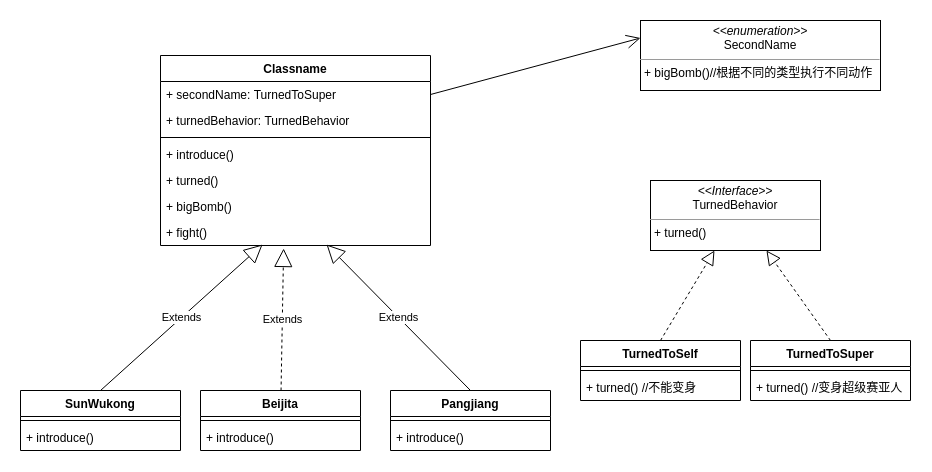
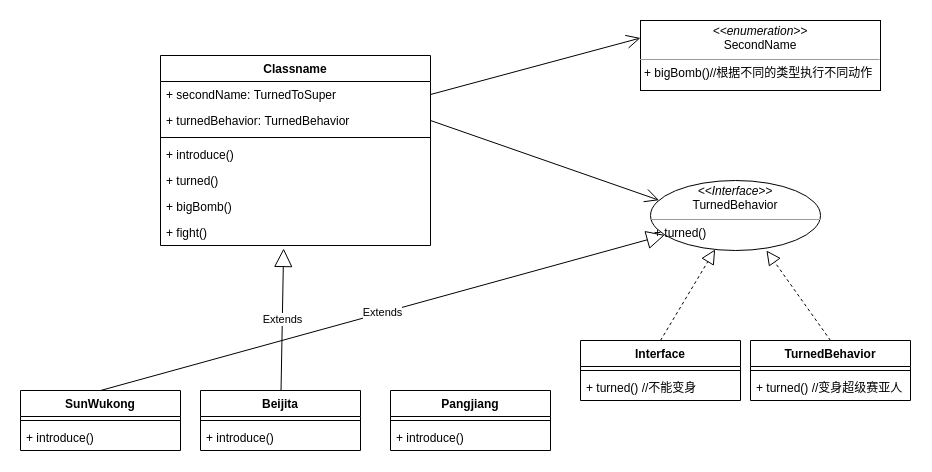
+ <mxCell id="10" value="" style="endArrow=open;endFill=1;endSize=12;html=1;entryX=0;entryY=0.25;entryDx=0;entryDy=0;exitX=1;exitY=0.5;exitDx=0;exitDy=0;" edge="1" parent="1" source="4" target="11"><mxGeometry width="160" relative="1" as="geometry"><mxPoint x="380" y="95" as="sourcePoint" /><mxPoint x="570" y="0" as="targetPoint" /></mxGeometry></mxCell>
- <mxCell id="11" value="&lt;p style=&quot;margin: 0px ; margin-top: 4px ; text-align: center&quot;&gt;&lt;i&gt;&amp;lt;&amp;lt;Interface&amp;gt;&amp;gt;&lt;/i&gt;&lt;br&gt;&lt;span style=&quot;text-align: left&quot;&gt;TurnedBehavior&lt;/span&gt;&lt;br&gt;&lt;/p&gt;&lt;hr size=&quot;1&quot;&gt;&lt;p style=&quot;margin: 0px ; margin-left: 4px&quot;&gt;+ turned()&lt;br&gt;&lt;br&gt;&lt;/p&gt;" style="verticalAlign=top;align=left;overflow=fill;fontSize=12;fontFamily=Helvetica;html=1;" vertex="1" parent="1"><mxGeometry x="650" y="180" width="170" height="70" as="geometry" /></mxCell>
+ <mxCell id="11" value="&lt;p style=&quot;margin: 0px ; margin-top: 4px ; text-align: center&quot;&gt;&lt;i&gt;&amp;lt;&amp;lt;Interface&amp;gt;&amp;gt;&lt;/i&gt;&lt;br&gt;&lt;span style=&quot;text-align: left&quot;&gt;TurnedBehavior&lt;/span&gt;&lt;br&gt;&lt;/p&gt;&lt;hr size=&quot;1&quot;&gt;&lt;p style=&quot;margin: 0px ; margin-left: 4px&quot;&gt;+ turned()&lt;br&gt;&lt;br&gt;&lt;/p&gt;" style="ellipse;verticalAlign=top;align=left;overflow=fill;fontSize=12;fontFamily=Helvetica;html=1;" vertex="1" parent="1"><mxGeometry x="650" y="180" width="170" height="70" as="geometry" /></mxCell>
- <mxCell id="31" value="Extends" style="endArrow=block;endSize=16;endFill=0;html=1;exitX=0.5;exitY=0;exitDx=0;exitDy=0;entryX=0.378;entryY=0.962;entryDx=0;entryDy=0;entryPerimeter=0;" edge="1" parent="1" source="22" target="9"><mxGeometry width="160" relative="1" as="geometry"><mxPoint x="80" y="330" as="sourcePoint" /><mxPoint x="240" y="330" as="targetPoint" /></mxGeometry></mxCell>
+ <mxCell id="31" value="Extends" style="endArrow=block;endSize=16;endFill=0;html=1;exitX=0.5;exitY=0;exitDx=0;exitDy=0;" edge="1" parent="1" source="22" target="11"><mxGeometry width="160" relative="1" as="geometry"><mxPoint x="80" y="330" as="sourcePoint" /><mxPoint x="240" y="330" as="targetPoint" /></mxGeometry></mxCell>
- <mxCell id="33" value="Extends" style="endArrow=block;endSize=16;endFill=0;html=1;exitX=0.5;exitY=0;exitDx=0;exitDy=0;entryX=0.615;entryY=0.962;entryDx=0;entryDy=0;entryPerimeter=0;" edge="1" parent="1" source="28" target="9"><mxGeometry width="160" relative="1" as="geometry"><mxPoint x="289.155" y="400" as="sourcePoint" /><mxPoint x="284.06" y="219.012" as="targetPoint" /></mxGeometry></mxCell>
- <mxCell id="12" value="TurnedToSelf" style="swimlane;fontStyle=1;align=center;verticalAlign=top;childLayout=stackLayout;horizontal=1;startSize=26;horizontalStack=0;resizeParent=1;resizeParentMax=0;resizeLast=0;collapsible=1;marginBottom=0;" vertex="1" parent="1"><mxGeometry x="580" y="340" width="160" height="60" as="geometry" /></mxCell>
+ <mxCell id="12" value="Interface" style="swimlane;fontStyle=1;align=center;verticalAlign=top;childLayout=stackLayout;horizontal=1;startSize=26;horizontalStack=0;resizeParent=1;resizeParentMax=0;resizeLast=0;collapsible=1;marginBottom=0;" vertex="1" parent="1"><mxGeometry x="580" y="340" width="160" height="60" as="geometry" /></mxCell>
- <mxCell id="16" value="TurnedToSuper" style="swimlane;fontStyle=1;align=center;verticalAlign=top;childLayout=stackLayout;horizontal=1;startSize=26;horizontalStack=0;resizeParent=1;resizeParentMax=0;resizeLast=0;collapsible=1;marginBottom=0;" vertex="1" parent="1"><mxGeometry x="750" y="340" width="160" height="60" as="geometry" /></mxCell>
+ <mxCell id="16" value="TurnedBehavior" style="swimlane;fontStyle=1;align=center;verticalAlign=top;childLayout=stackLayout;horizontal=1;startSize=26;horizontalStack=0;resizeParent=1;resizeParentMax=0;resizeLast=0;collapsible=1;marginBottom=0;" vertex="1" parent="1"><mxGeometry x="750" y="340" width="160" height="60" as="geometry" /></mxCell>
- <mxCell id="32" value="Extends" style="endArrow=block;endSize=16;endFill=0;html=1;entryX=0.456;entryY=1.115;entryDx=0;entryDy=0;entryPerimeter=0;dashed=1;" edge="1" parent="1" source="25" target="9"><mxGeometry width="160" relative="1" as="geometry"><mxPoint x="110" y="400" as="sourcePoint" /><mxPoint x="277.876" y="220" as="targetPoint" /></mxGeometry></mxCell>
+ <mxCell id="32" value="Extends" style="endArrow=block;endSize=16;endFill=0;html=1;entryX=0.456;entryY=1.115;entryDx=0;entryDy=0;entryPerimeter=0;" edge="1" parent="1" source="25" target="9"><mxGeometry width="160" relative="1" as="geometry"><mxPoint x="110" y="400" as="sourcePoint" /><mxPoint x="277.876" y="220" as="targetPoint" /></mxGeometry></mxCell>
